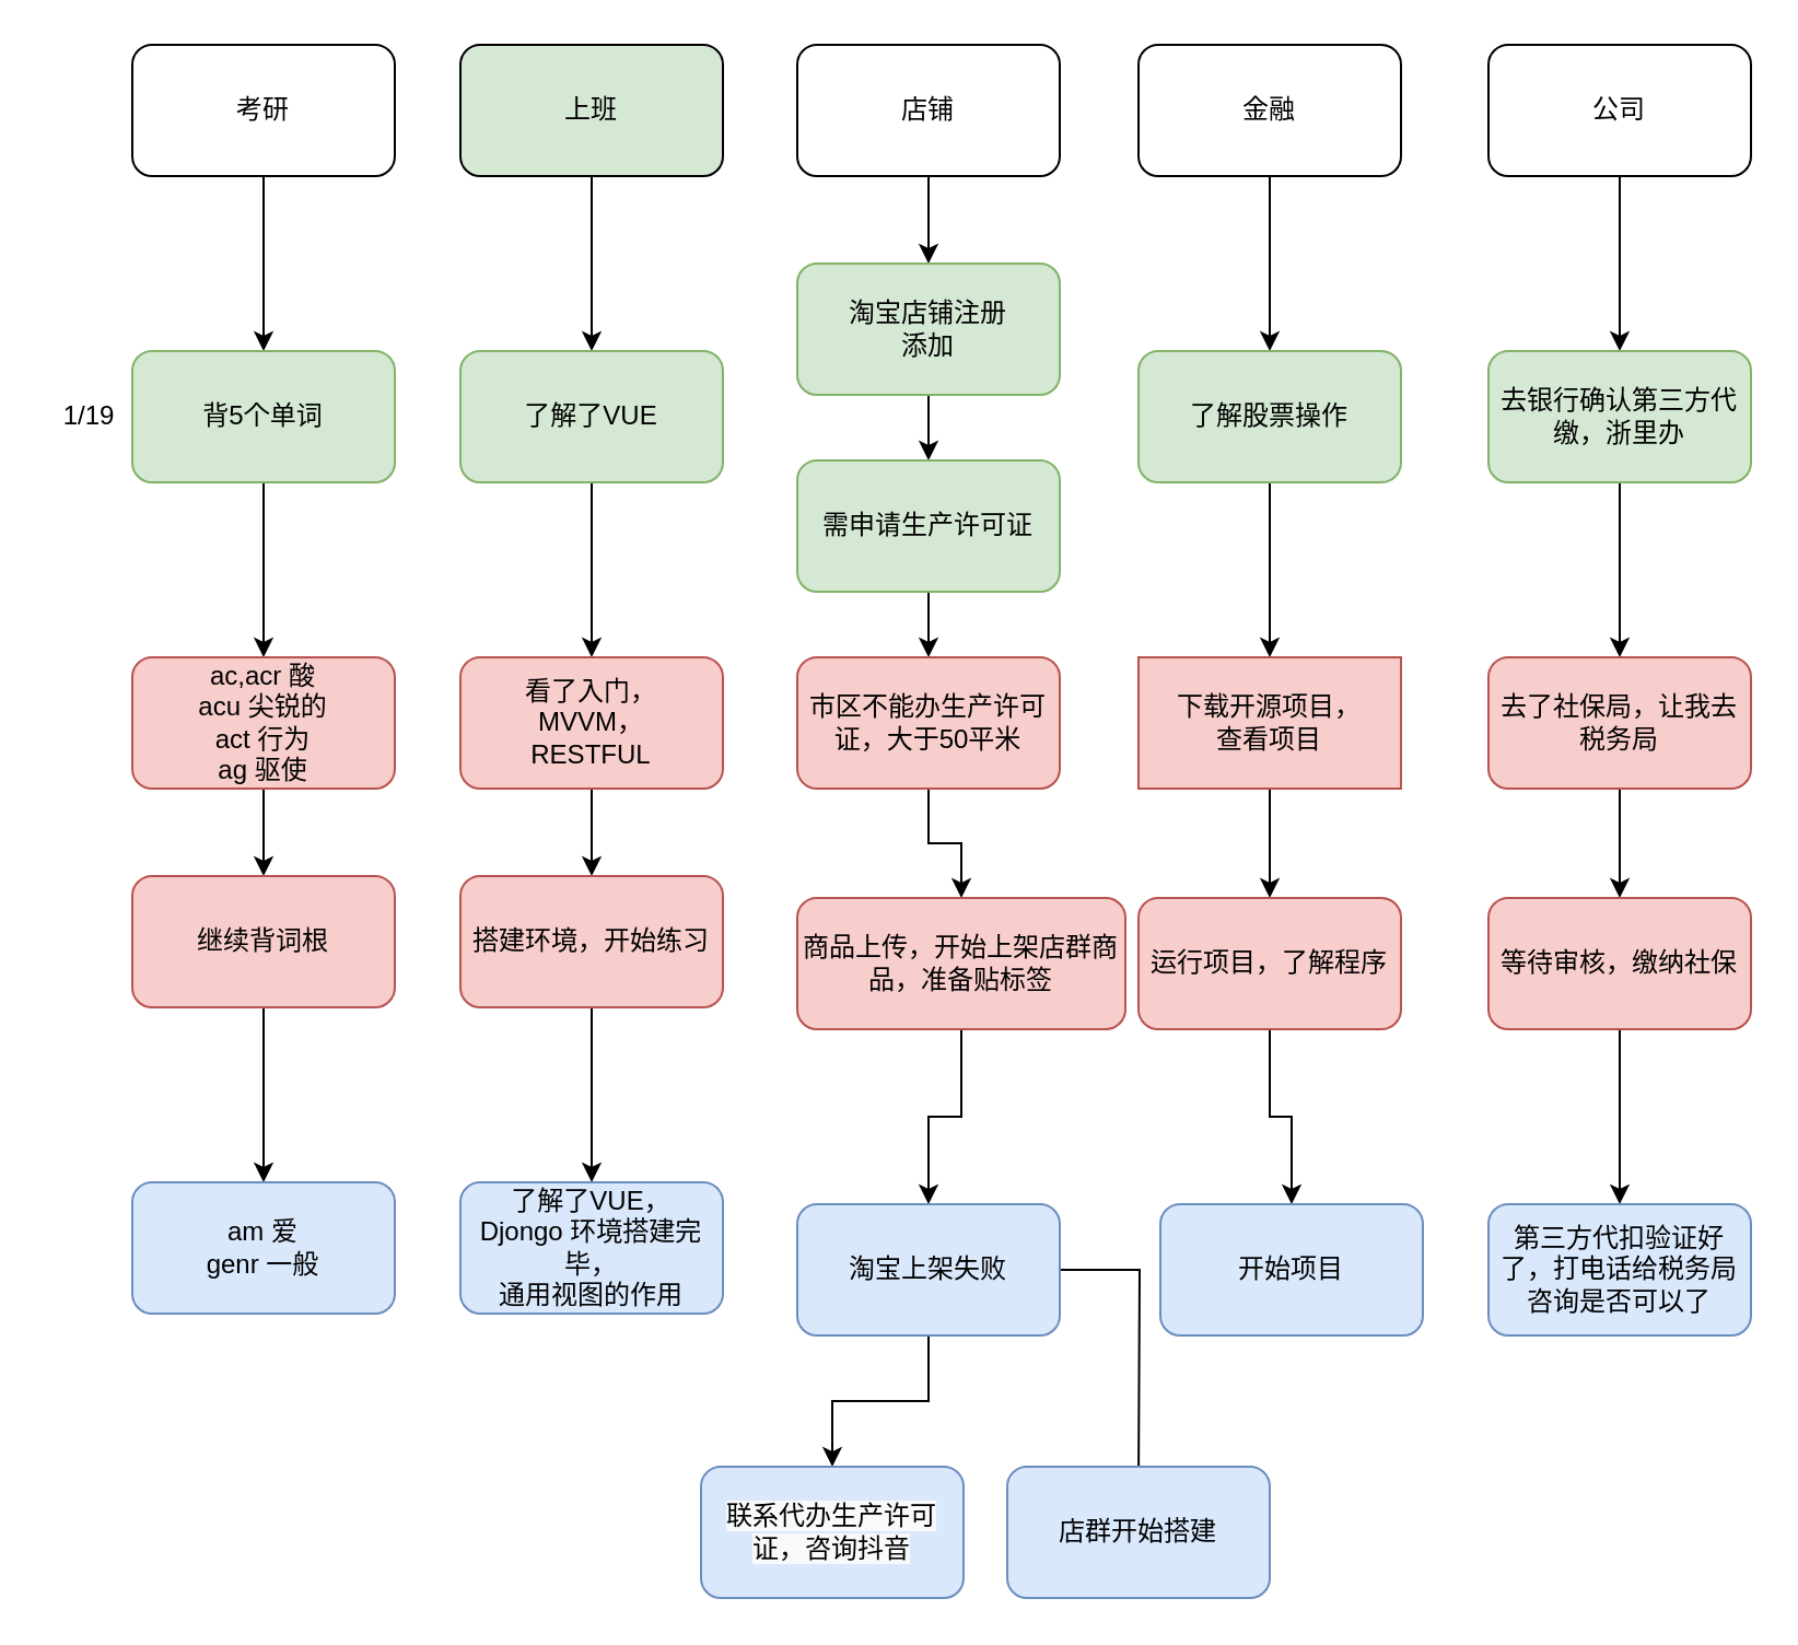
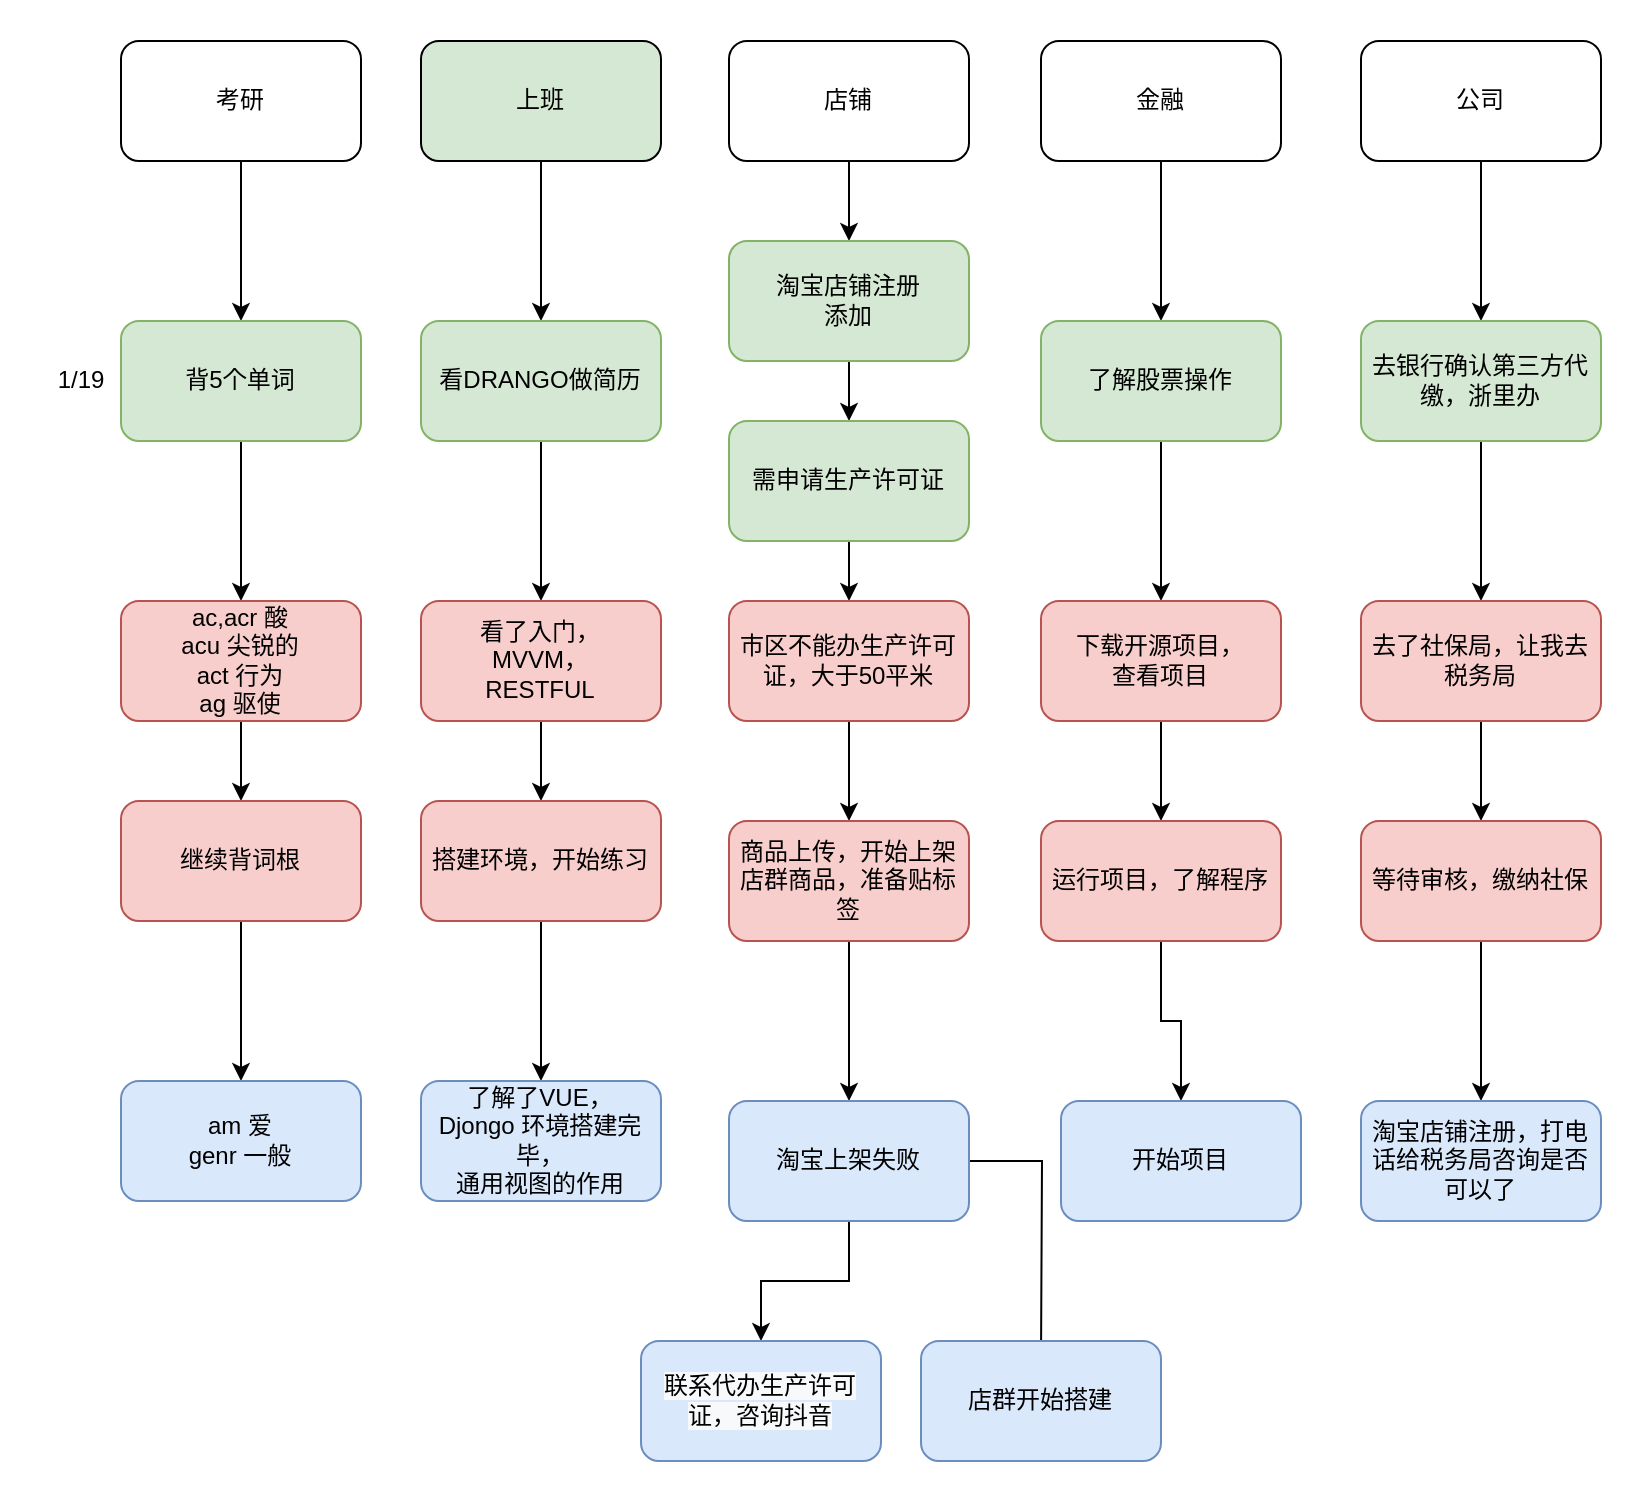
- <mxCell id="19" value="了解了VUE" style="whiteSpace=wrap;html=1;rounded=1;fillColor=#d5e8d4;strokeColor=#82b366;" parent="1" vertex="1"><mxGeometry x="210" y="160" width="120" height="60" as="geometry" /></mxCell>
+ <mxCell id="19" value="看DRANGO做简历" style="whiteSpace=wrap;html=1;rounded=1;fillColor=#d5e8d4;strokeColor=#82b366;" parent="1" vertex="1"><mxGeometry x="210" y="160" width="120" height="60" as="geometry" /></mxCell>
- <mxCell id="38" value="下载开源项目，&lt;br&gt;查看项目" style="whiteSpace=wrap;html=1;fillColor=#f8cecc;strokeColor=#b85450;rounded=0;" parent="1" vertex="1"><mxGeometry x="520" y="300" width="120" height="60" as="geometry" /></mxCell>
+ <mxCell id="38" value="下载开源项目，&lt;br&gt;查看项目" style="whiteSpace=wrap;html=1;fillColor=#f8cecc;strokeColor=#b85450;rounded=1;" parent="1" vertex="1"><mxGeometry x="520" y="300" width="120" height="60" as="geometry" /></mxCell>
- <mxCell id="30" value="商品上传，开始上架店群商品，准备贴标签" style="whiteSpace=wrap;html=1;fillColor=#f8cecc;strokeColor=#b85450;rounded=1;" parent="1" vertex="1"><mxGeometry x="364" y="410" width="150" height="60" as="geometry" /></mxCell>
+ <mxCell id="30" value="商品上传，开始上架店群商品，准备贴标签" style="whiteSpace=wrap;html=1;fillColor=#f8cecc;strokeColor=#b85450;rounded=1;" parent="1" vertex="1"><mxGeometry x="364" y="410" width="120" height="60" as="geometry" /></mxCell>
- <mxCell id="48" value="第三方代扣验证好了，打电话给税务局咨询是否可以了" style="whiteSpace=wrap;html=1;fillColor=#dae8fc;strokeColor=#6c8ebf;rounded=1;" vertex="1" parent="1"><mxGeometry x="680" y="550" width="120" height="60" as="geometry" /></mxCell>
+ <mxCell id="48" value="淘宝店铺注册，打电话给税务局咨询是否可以了" style="whiteSpace=wrap;html=1;fillColor=#dae8fc;strokeColor=#6c8ebf;rounded=1;" vertex="1" parent="1"><mxGeometry x="680" y="550" width="120" height="60" as="geometry" /></mxCell>
